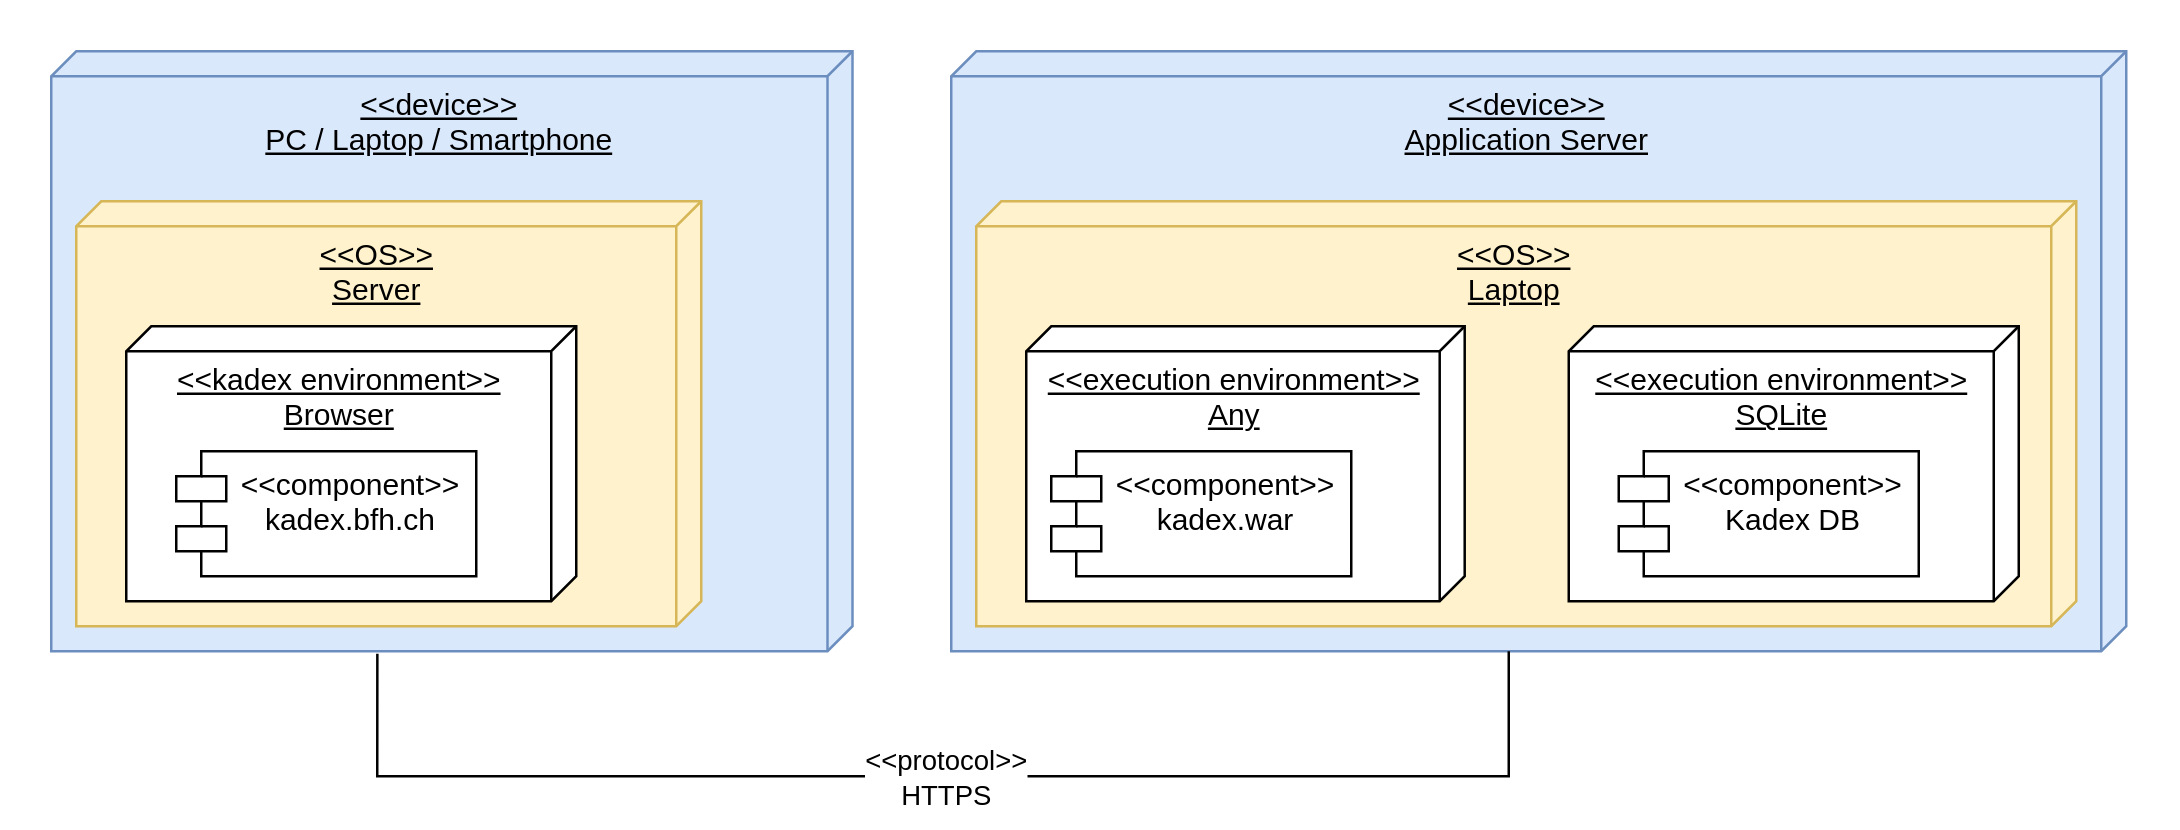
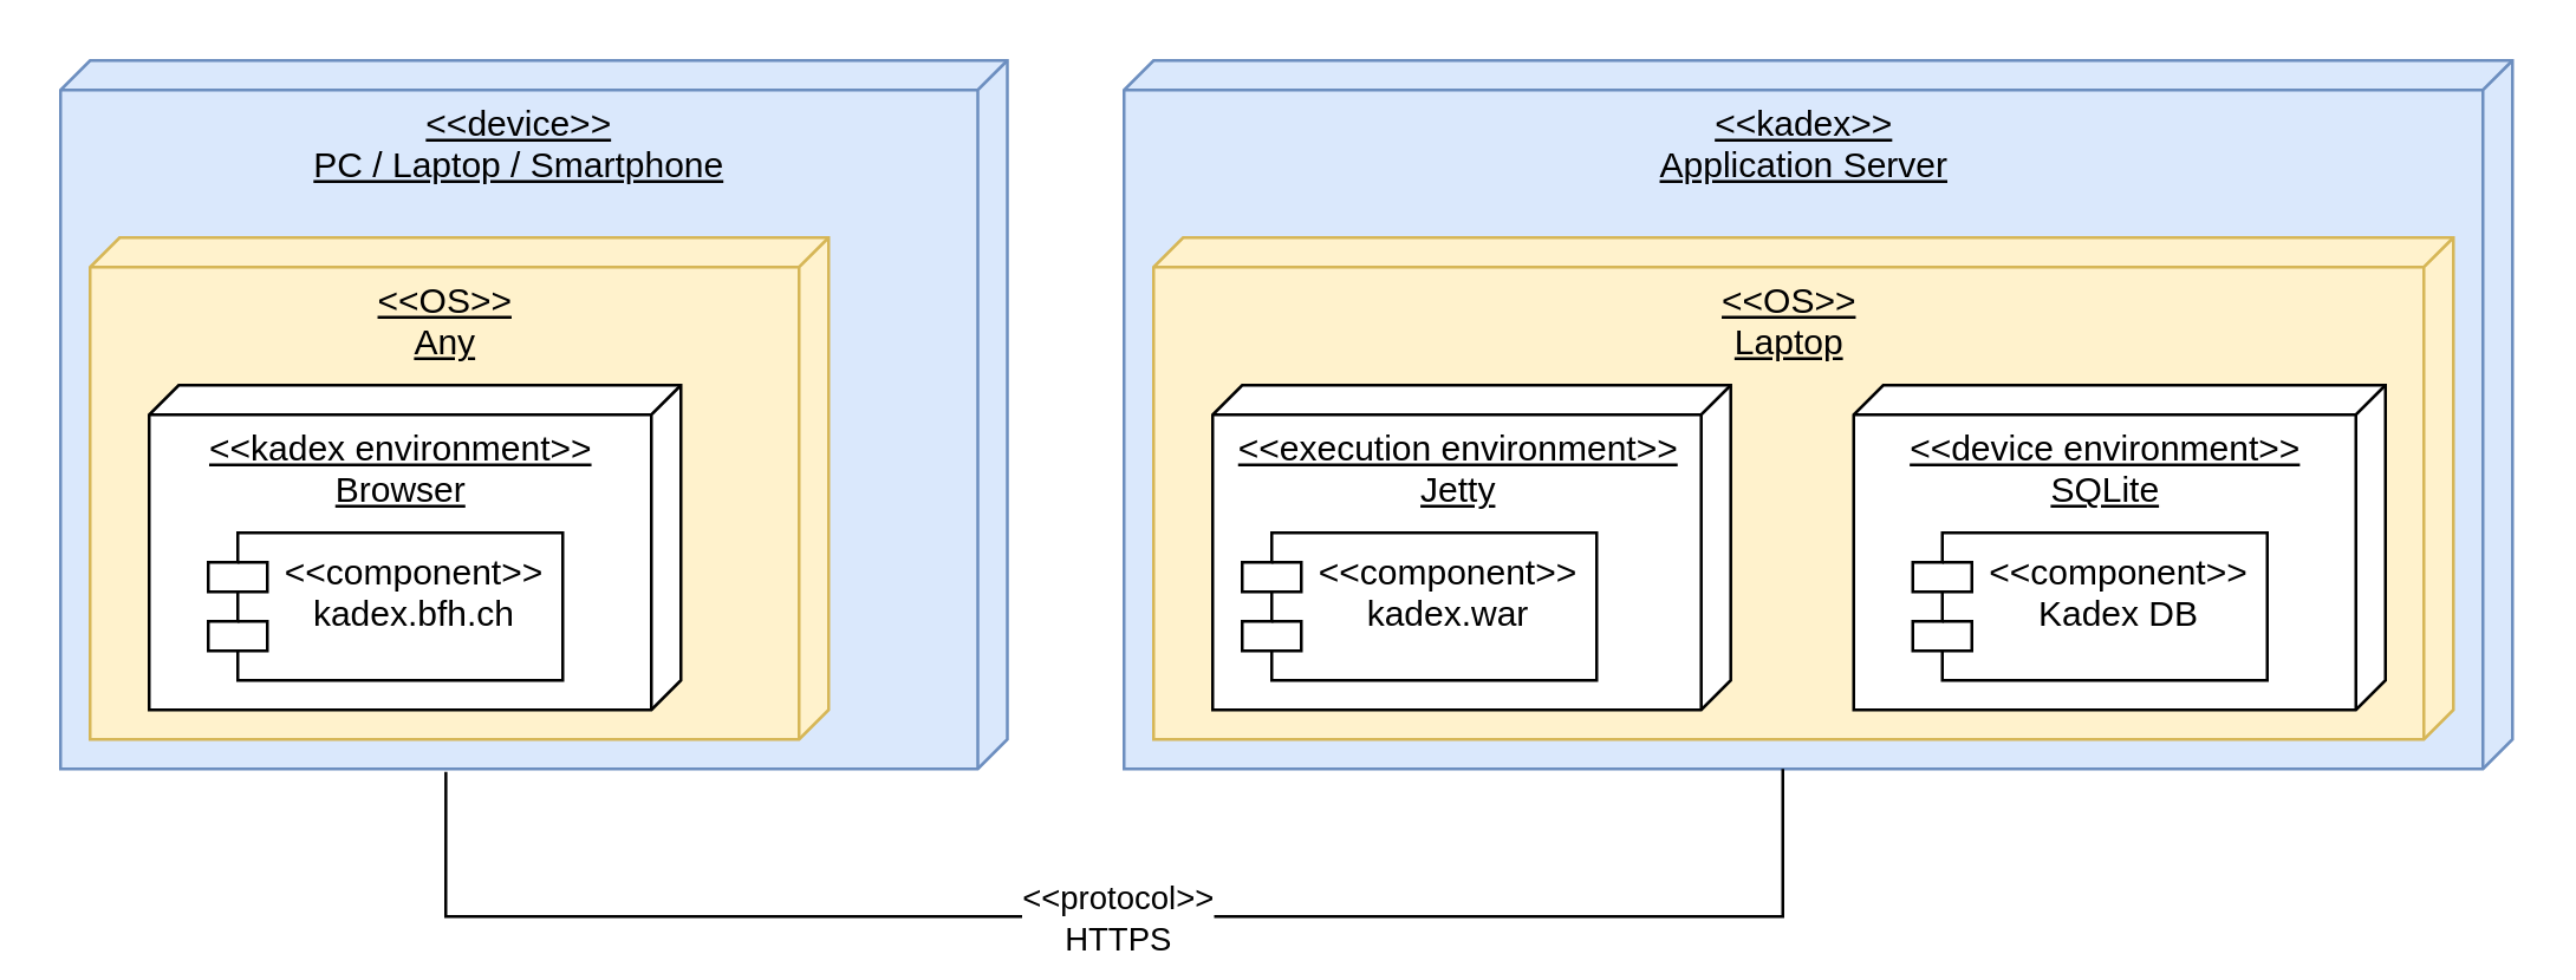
- <mxCell id="3" value="&lt;div align=&quot;center&quot;&gt;&amp;lt;&amp;lt;device&amp;gt;&amp;gt;&lt;br&gt;Application Server&lt;br&gt;&lt;/div&gt;" style="verticalAlign=top;align=center;spacingTop=8;spacingLeft=2;spacingRight=12;shape=cube;size=10;direction=south;fontStyle=4;html=1;fillColor=#dae8fc;strokeColor=#6c8ebf;" parent="1" vertex="1"><mxGeometry x="380" y="20" width="470" height="240" as="geometry" /></mxCell>
+ <mxCell id="3" value="&lt;div align=&quot;center&quot;&gt;&amp;lt;&amp;lt;kadex&amp;gt;&amp;gt;&lt;br&gt;Application Server&lt;br&gt;&lt;/div&gt;" style="verticalAlign=top;align=center;spacingTop=8;spacingLeft=2;spacingRight=12;shape=cube;size=10;direction=south;fontStyle=4;html=1;fillColor=#dae8fc;strokeColor=#6c8ebf;" parent="1" vertex="1"><mxGeometry x="380" y="20" width="470" height="240" as="geometry" /></mxCell>
- <mxCell id="7" value="&lt;div align=&quot;center&quot;&gt;&amp;lt;&amp;lt;OS&amp;gt;&amp;gt;&lt;br&gt;Server&lt;br&gt;&lt;/div&gt;" style="verticalAlign=top;align=center;spacingTop=8;spacingLeft=2;spacingRight=12;shape=cube;size=10;direction=south;fontStyle=4;html=1;fillColor=#fff2cc;strokeColor=#d6b656;" parent="1" vertex="1"><mxGeometry x="30" y="80" width="250" height="170" as="geometry" /></mxCell>
+ <mxCell id="7" value="&lt;div align=&quot;center&quot;&gt;&amp;lt;&amp;lt;OS&amp;gt;&amp;gt;&lt;br&gt;Any&lt;br&gt;&lt;/div&gt;" style="verticalAlign=top;align=center;spacingTop=8;spacingLeft=2;spacingRight=12;shape=cube;size=10;direction=south;fontStyle=4;html=1;fillColor=#fff2cc;strokeColor=#d6b656;" parent="1" vertex="1"><mxGeometry x="30" y="80" width="250" height="170" as="geometry" /></mxCell>
- <mxCell id="10" value="&lt;div align=&quot;center&quot;&gt;&amp;lt;&amp;lt;execution environment&amp;gt;&amp;gt;&lt;/div&gt;&lt;div align=&quot;center&quot;&gt;Any&lt;br&gt;&lt;/div&gt;" style="verticalAlign=top;align=center;spacingTop=8;spacingLeft=2;spacingRight=12;shape=cube;size=10;direction=south;fontStyle=4;html=1;" parent="1" vertex="1"><mxGeometry x="410" y="130" width="175.38" height="110" as="geometry" /></mxCell>
+ <mxCell id="10" value="&lt;div align=&quot;center&quot;&gt;&amp;lt;&amp;lt;execution environment&amp;gt;&amp;gt;&lt;/div&gt;&lt;div align=&quot;center&quot;&gt;Jetty&lt;br&gt;&lt;/div&gt;" style="verticalAlign=top;align=center;spacingTop=8;spacingLeft=2;spacingRight=12;shape=cube;size=10;direction=south;fontStyle=4;html=1;" parent="1" vertex="1"><mxGeometry x="410" y="130" width="175.38" height="110" as="geometry" /></mxCell>
- <mxCell id="12" value="&lt;div align=&quot;center&quot;&gt;&amp;lt;&amp;lt;execution environment&amp;gt;&amp;gt;&lt;/div&gt;&lt;div align=&quot;center&quot;&gt;SQLite&lt;br&gt;&lt;/div&gt;" style="verticalAlign=top;align=center;spacingTop=8;spacingLeft=2;spacingRight=12;shape=cube;size=10;direction=south;fontStyle=4;html=1;" parent="1" vertex="1"><mxGeometry x="627" y="130" width="180" height="110" as="geometry" /></mxCell>
+ <mxCell id="12" value="&lt;div align=&quot;center&quot;&gt;&amp;lt;&amp;lt;device environment&amp;gt;&amp;gt;&lt;/div&gt;&lt;div align=&quot;center&quot;&gt;SQLite&lt;br&gt;&lt;/div&gt;" style="verticalAlign=top;align=center;spacingTop=8;spacingLeft=2;spacingRight=12;shape=cube;size=10;direction=south;fontStyle=4;html=1;" parent="1" vertex="1"><mxGeometry x="627" y="130" width="180" height="110" as="geometry" /></mxCell>
